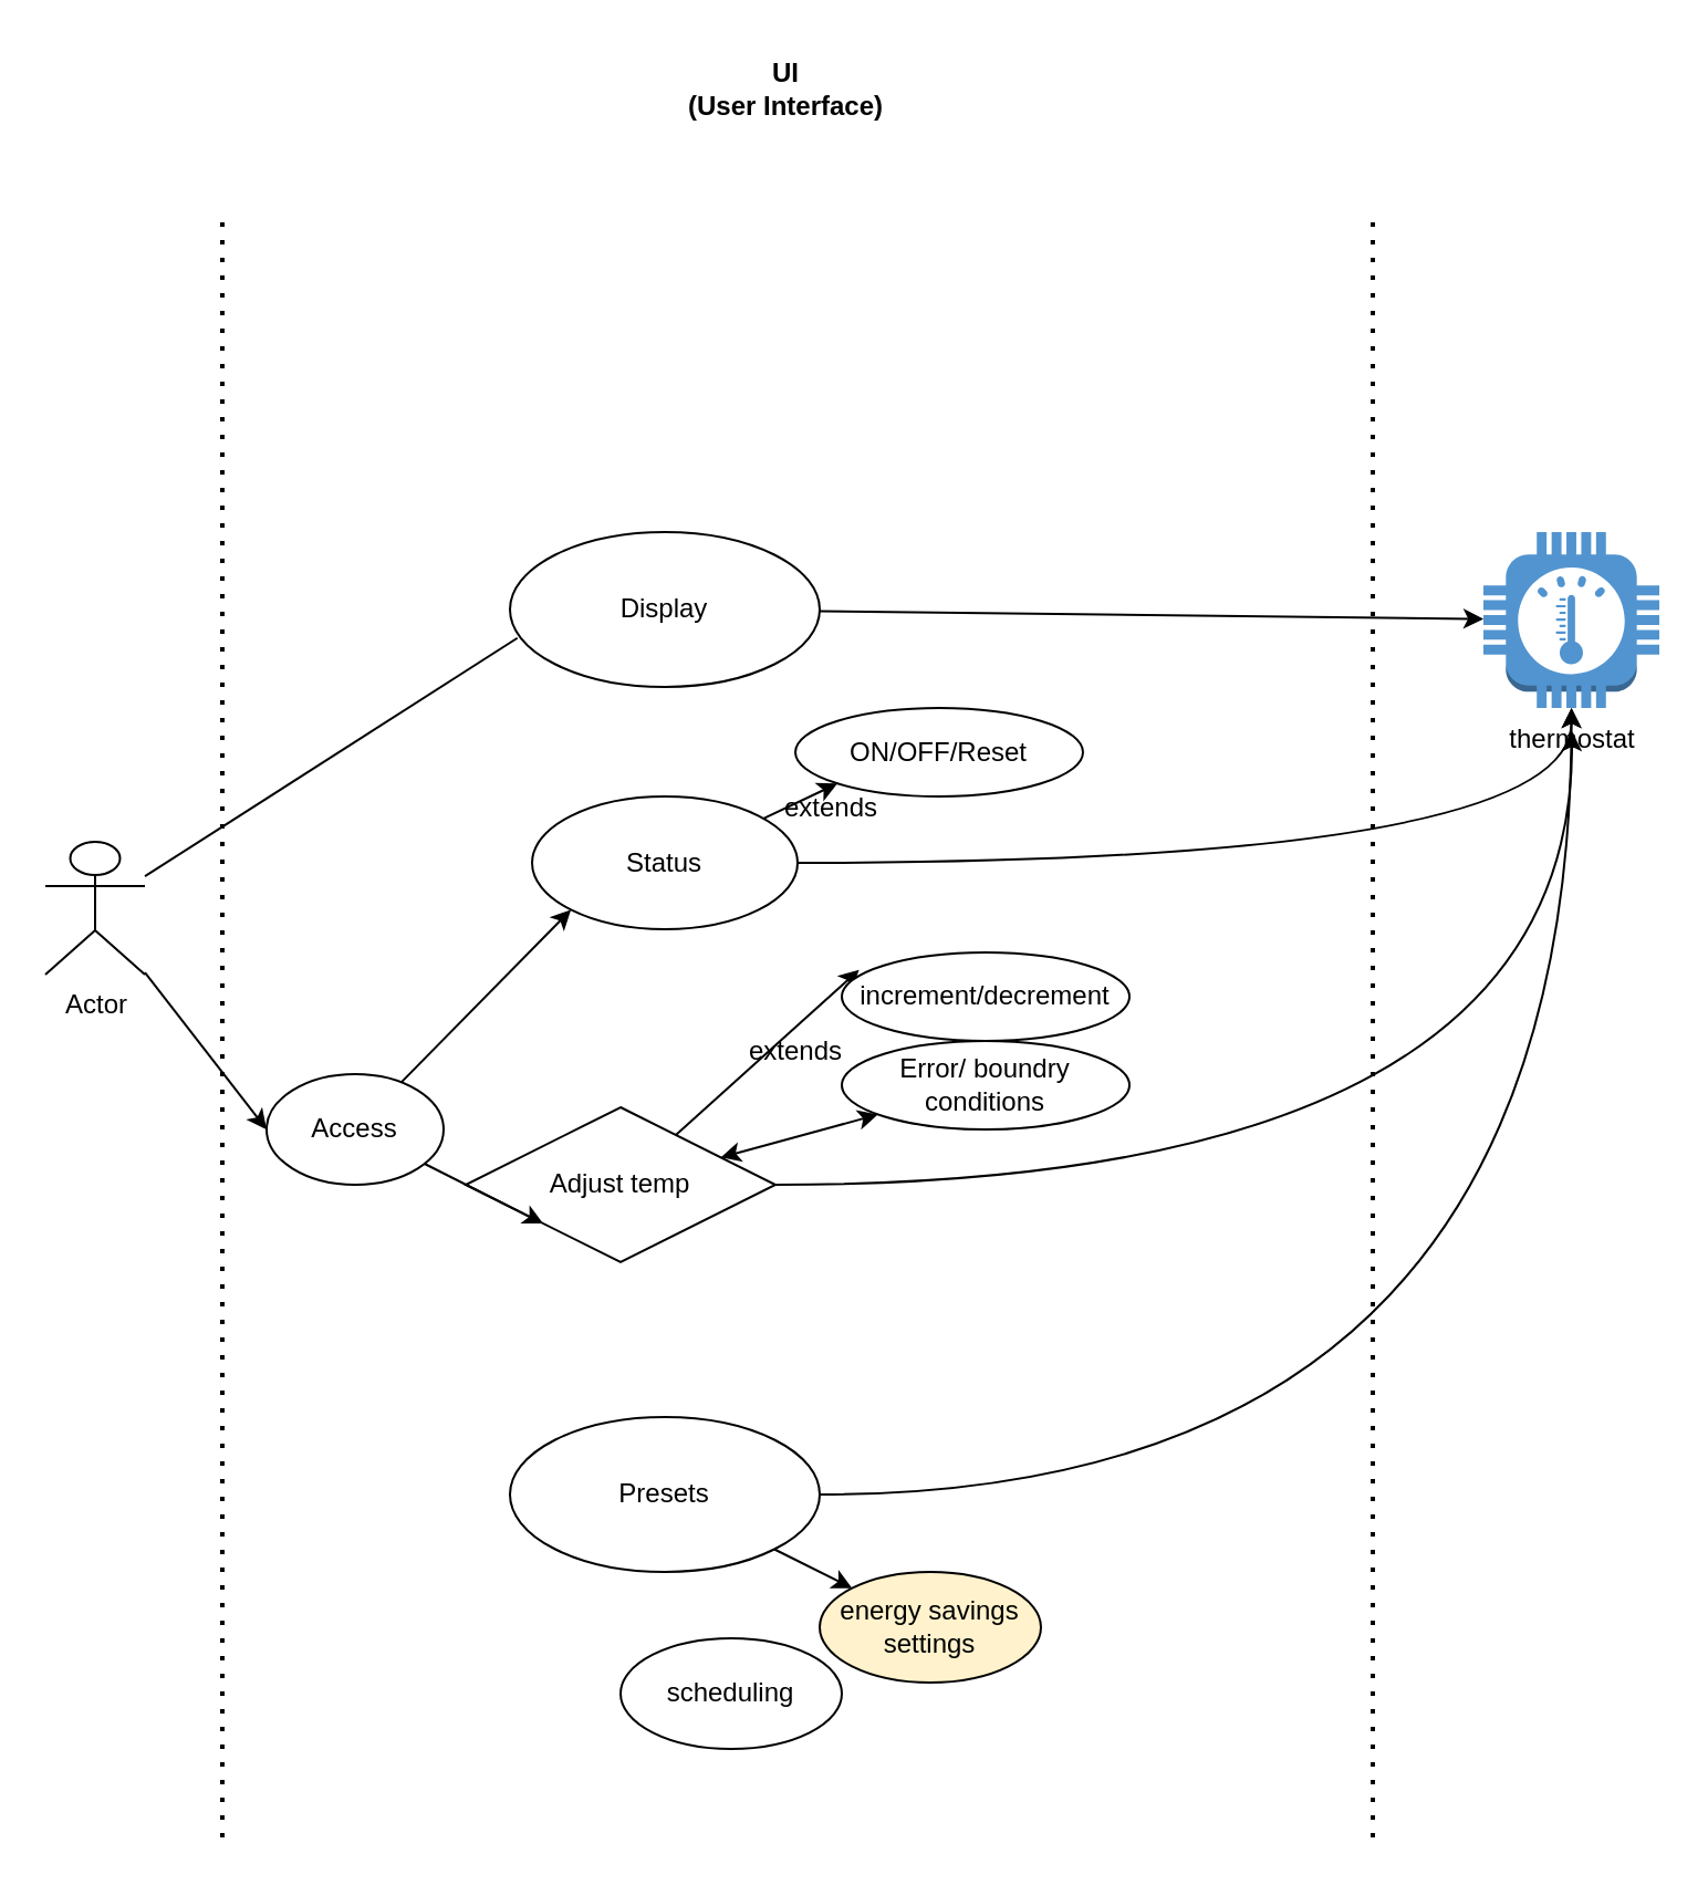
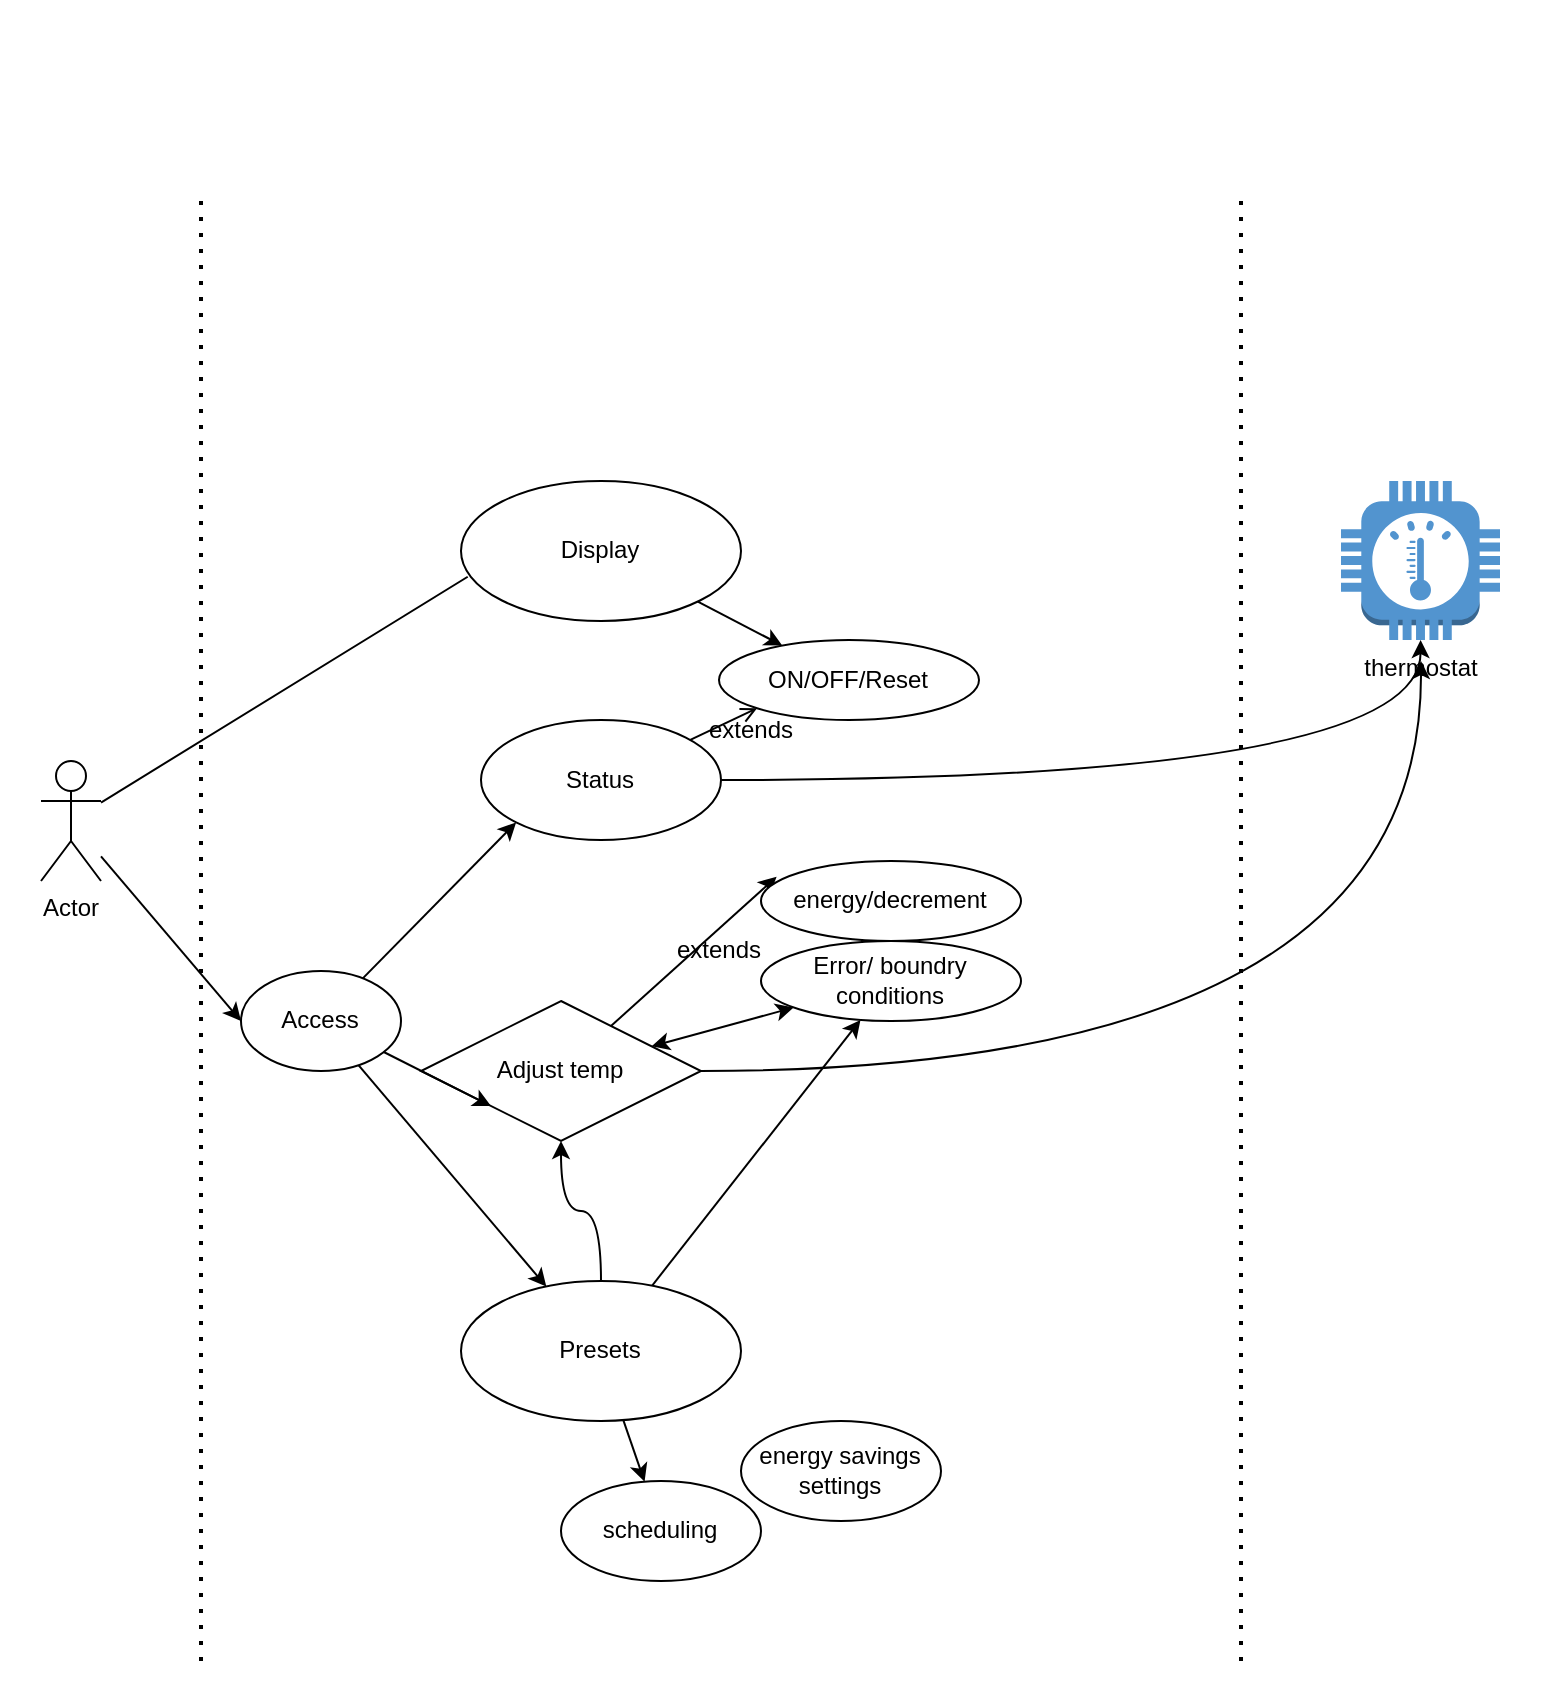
- <mxCell id="16" value="&lt;b&gt;UI&lt;/b&gt;&lt;div&gt;&lt;b&gt;(User Interface)&lt;/b&gt;&lt;/div&gt;" style="text;html=1;align=center;verticalAlign=middle;whiteSpace=wrap;rounded=0;" vertex="1" parent="1"><mxGeometry x="300" y="20" width="110" height="40" as="geometry" /></mxCell>
- <mxCell id="4" style="rounded=0;orthogonalLoop=1;jettySize=auto;html=1;" edge="1" parent="1" source="5" target="8"><mxGeometry relative="1" as="geometry" /></mxCell>
+ <mxCell id="4" style="rounded=0;orthogonalLoop=1;jettySize=auto;html=1;" edge="1" parent="1" source="5" target="22"><mxGeometry relative="1" as="geometry" /></mxCell>
- <mxCell id="26" style="rounded=0;orthogonalLoop=1;jettySize=auto;html=1;entryX=0;entryY=1;entryDx=0;entryDy=0;" edge="1" parent="1" source="28" target="22"><mxGeometry relative="1" as="geometry" /></mxCell>
+ <mxCell id="26" style="rounded=0;orthogonalLoop=1;jettySize=auto;html=1;entryX=0;entryY=1;entryDx=0;entryDy=0;endArrow=open;" edge="1" parent="1" source="28" target="22"><mxGeometry relative="1" as="geometry" /></mxCell>
- <mxCell id="3" value="Actor" style="shape=umlActor;verticalLabelPosition=bottom;verticalAlign=top;html=1;" vertex="1" parent="1"><mxGeometry x="20" y="380" width="45" height="60" as="geometry" /></mxCell>
+ <mxCell id="3" value="Actor" style="shape=umlActor;verticalLabelPosition=bottom;verticalAlign=top;html=1;" vertex="1" parent="1"><mxGeometry x="20" y="380" width="30" height="60" as="geometry" /></mxCell>
- <mxCell id="25" value="increment/decrement" style="ellipse;whiteSpace=wrap;html=1;" vertex="1" parent="1"><mxGeometry x="380" y="430" width="130" height="40" as="geometry" /></mxCell>
+ <mxCell id="25" value="energy/decrement" style="ellipse;whiteSpace=wrap;html=1;" vertex="1" parent="1"><mxGeometry x="380" y="430" width="130" height="40" as="geometry" /></mxCell>
+ <mxCell id="18" style="rounded=0;orthogonalLoop=1;jettySize=auto;html=1;" edge="1" parent="1" source="20" target="15"><mxGeometry relative="1" as="geometry" /></mxCell>
- <mxCell id="12" style="rounded=0;orthogonalLoop=1;jettySize=auto;html=1;edgeStyle=orthogonalEdgeStyle;curved=1;" edge="1" parent="1" source="15" target="8"><mxGeometry relative="1" as="geometry" /></mxCell>
+ <mxCell id="12" style="rounded=0;orthogonalLoop=1;jettySize=auto;html=1;edgeStyle=orthogonalEdgeStyle;curved=1;" edge="1" parent="1" source="15" target="11"><mxGeometry relative="1" as="geometry" /></mxCell>
- <mxCell id="13" style="rounded=0;orthogonalLoop=1;jettySize=auto;html=1;" edge="1" parent="1" source="15" target="31"><mxGeometry relative="1" as="geometry" /></mxCell>
+ <mxCell id="13" style="rounded=0;orthogonalLoop=1;jettySize=auto;html=1;" edge="1" parent="1" source="15" target="30"><mxGeometry relative="1" as="geometry" /></mxCell>
+ <mxCell id="14" style="rounded=0;orthogonalLoop=1;jettySize=auto;html=1;" edge="1" parent="1" source="15" target="32"><mxGeometry relative="1" as="geometry" /></mxCell>
- <mxCell id="31" value="energy savings settings" style="ellipse;whiteSpace=wrap;html=1;fillColor=#fff2cc;" vertex="1" parent="1"><mxGeometry x="370" y="710" width="100" height="50" as="geometry" /></mxCell>
+ <mxCell id="31" value="energy savings settings" style="ellipse;whiteSpace=wrap;html=1;" vertex="1" parent="1"><mxGeometry x="370" y="710" width="100" height="50" as="geometry" /></mxCell>
